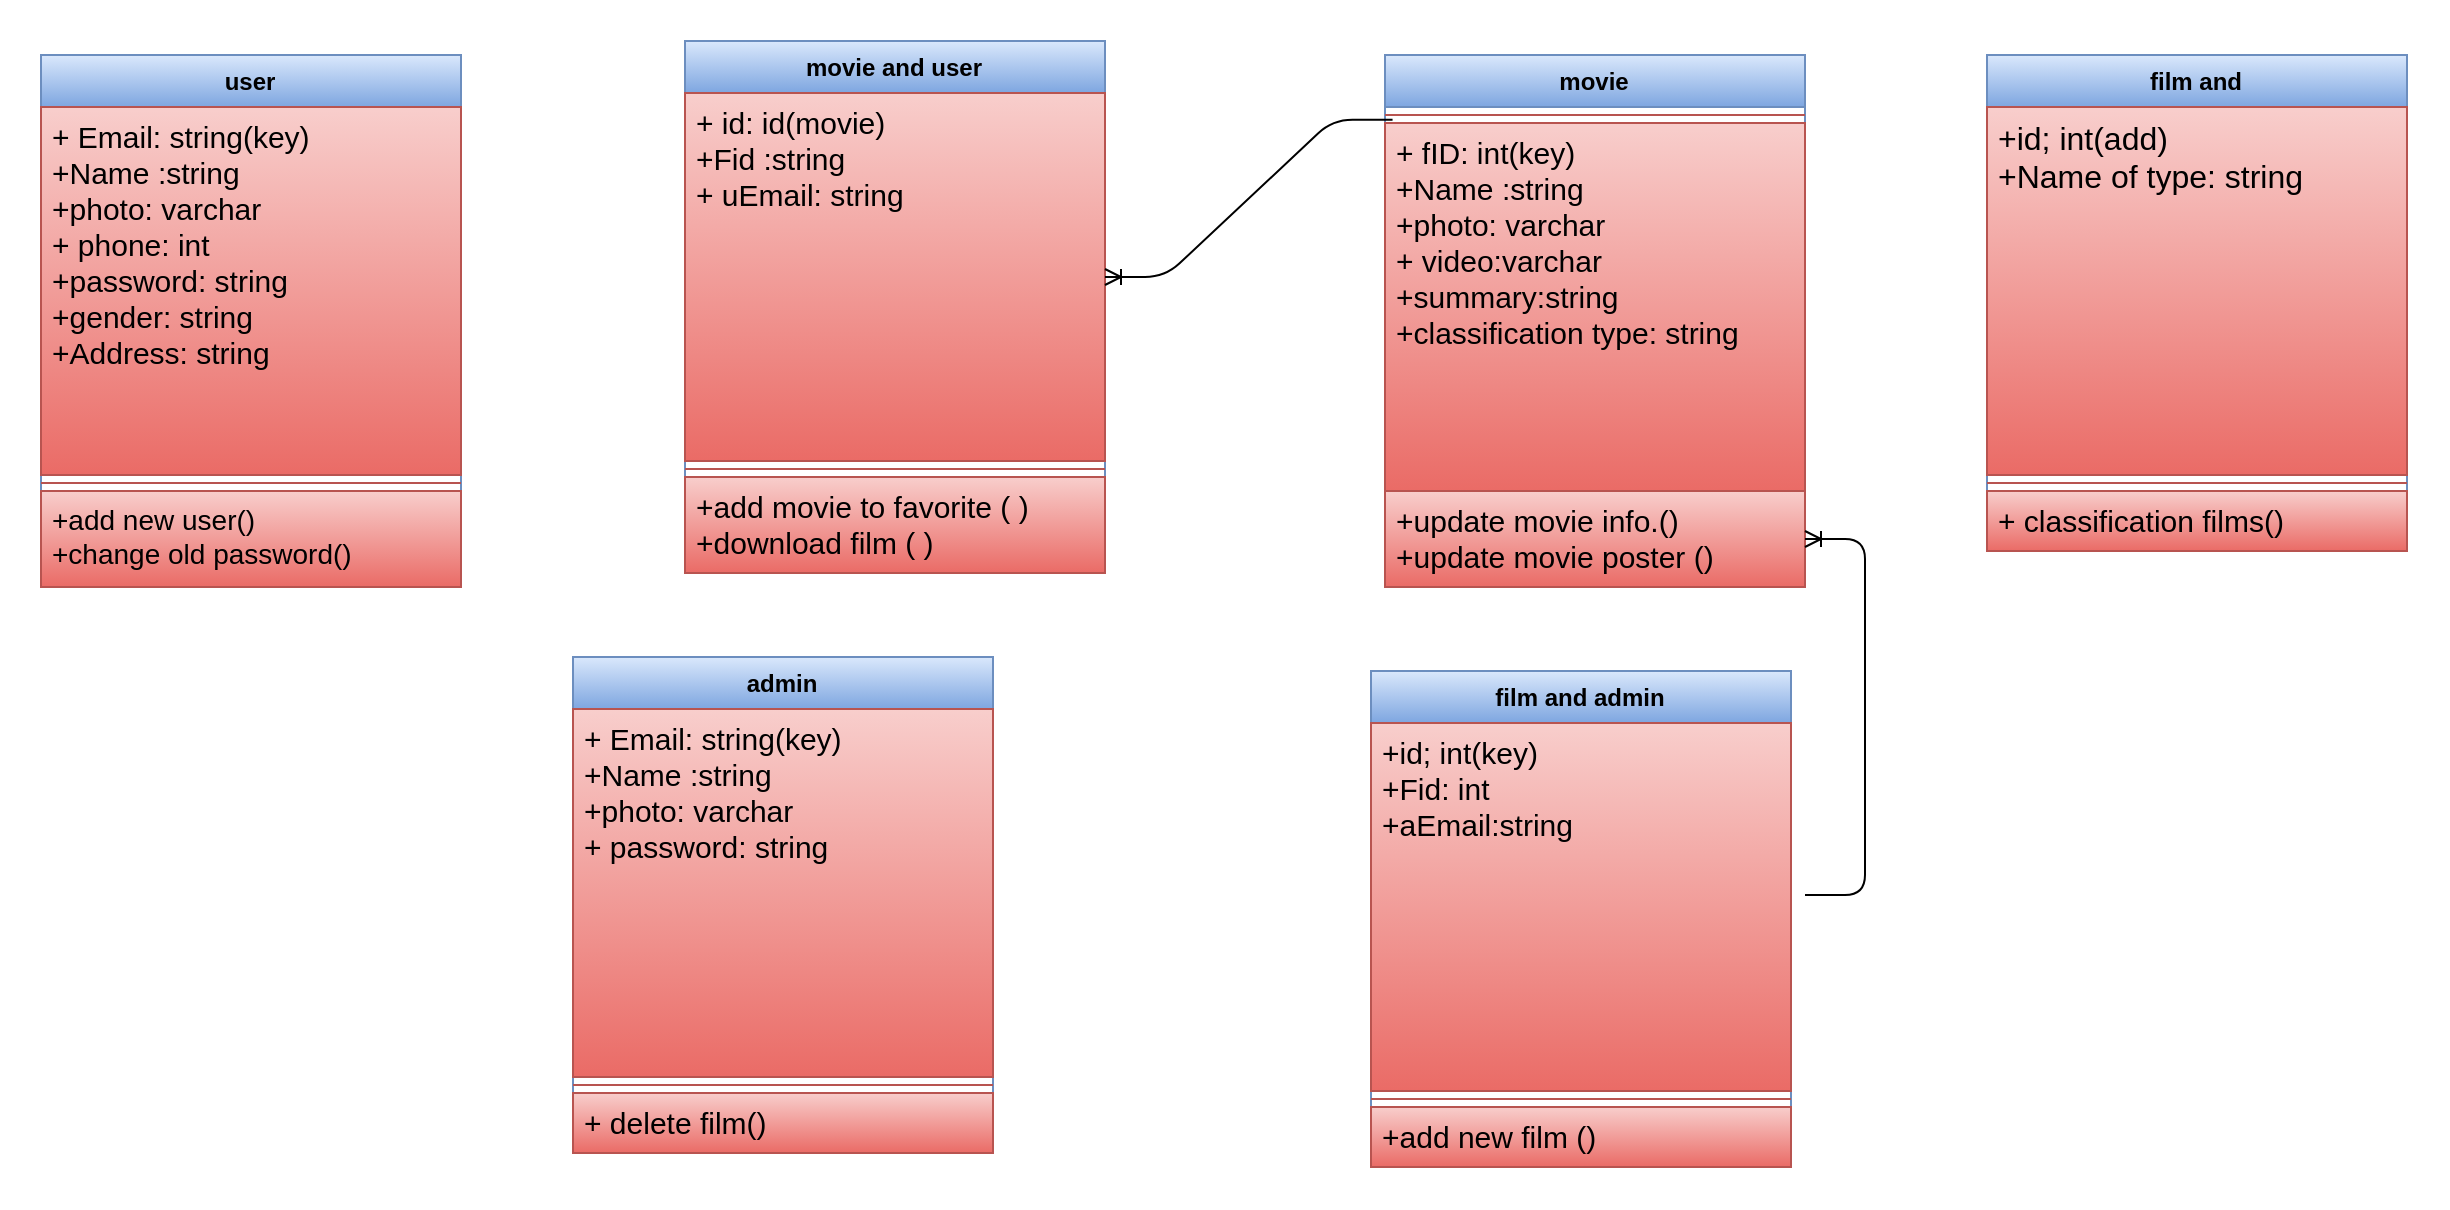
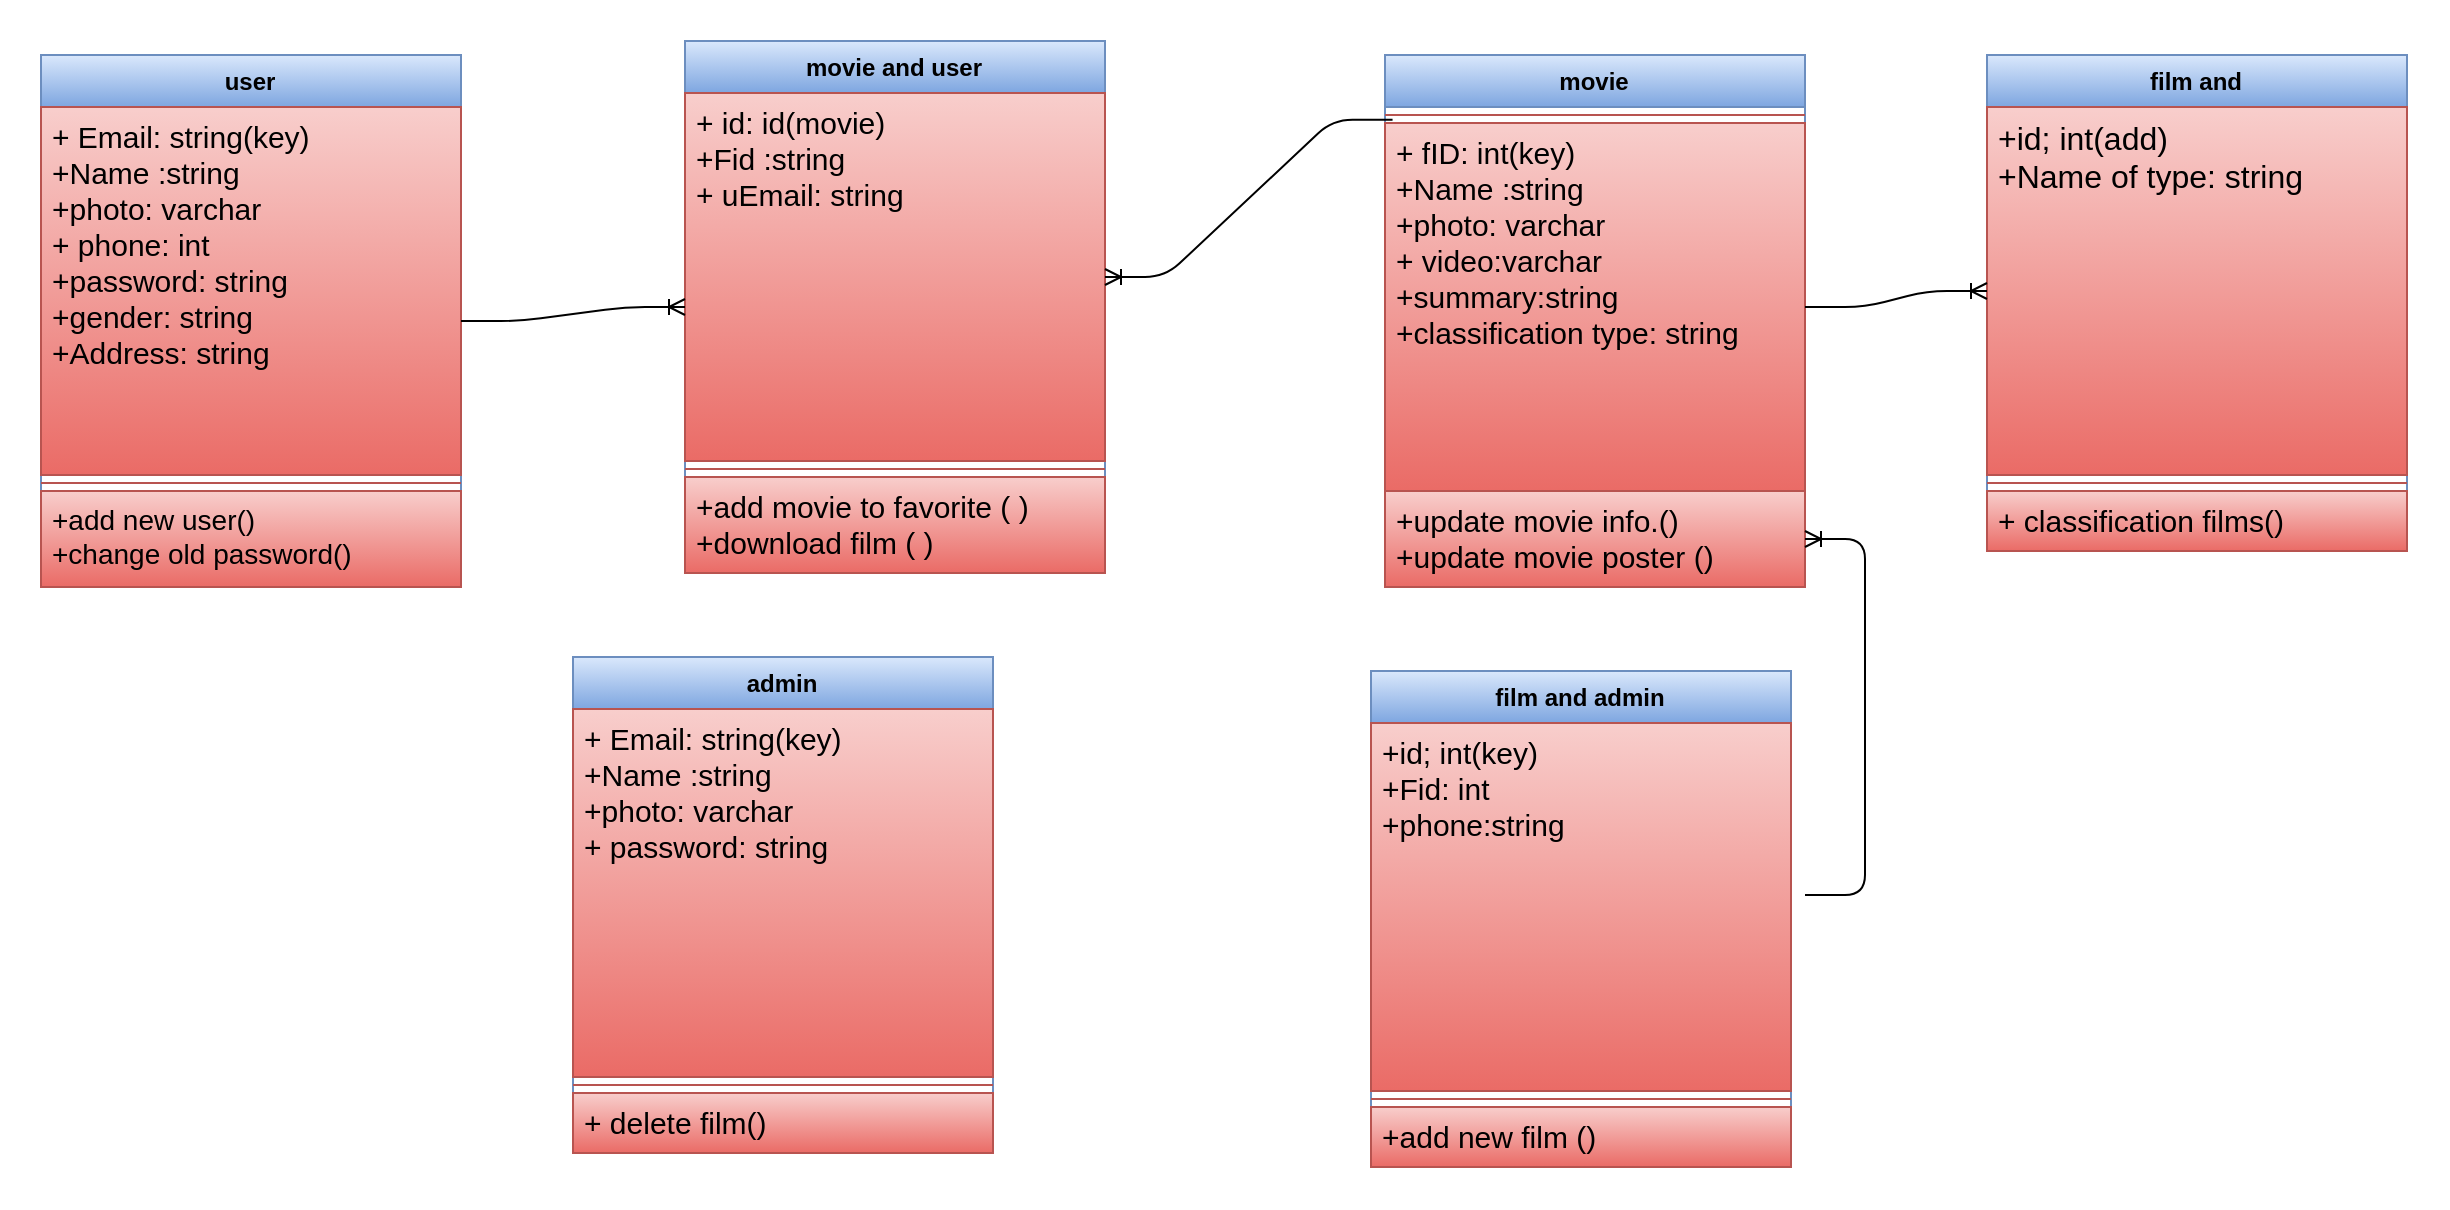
+ <mxCell id="29" value="" style="edgeStyle=entityRelationEdgeStyle;fontSize=12;html=1;endArrow=ERoneToMany;entryX=0;entryY=0.5;entryDx=0;entryDy=0;" parent="1" source="24" target="11" edge="1"><mxGeometry width="100" height="100" relative="1" as="geometry"><mxPoint x="600" y="639" as="sourcePoint" /><mxPoint x="1077" y="104" as="targetPoint" /></mxGeometry></mxCell>
+ <mxCell id="26" value="" style="edgeStyle=entityRelationEdgeStyle;fontSize=12;html=1;endArrow=ERoneToMany;exitX=1;exitY=0.5;exitDx=0;exitDy=0;entryX=0;entryY=0.5;entryDx=0;entryDy=0;" parent="1" source="2" target="6" edge="1"><mxGeometry width="100" height="100" relative="1" as="geometry"><mxPoint x="597" y="380" as="sourcePoint" /><mxPoint x="697" y="280" as="targetPoint" /></mxGeometry></mxCell>
- <mxCell id="15" value="+id; int(key)&#10;+Fid: int&#10;+aEmail:string&#10;" style="text;strokeColor=#b85450;fillColor=#f8cecc;align=left;verticalAlign=top;spacingLeft=4;spacingRight=4;overflow=hidden;rotatable=0;points=[[0,0.5],[1,0.5]];portConstraint=eastwest;gradientColor=#ea6b66;fontSize=15;" parent="14" vertex="1"><mxGeometry y="26" width="210" height="184" as="geometry" /></mxCell>
+ <mxCell id="15" value="+id; int(key)&#10;+Fid: int&#10;+phone:string&#10;" style="text;strokeColor=#b85450;fillColor=#f8cecc;align=left;verticalAlign=top;spacingLeft=4;spacingRight=4;overflow=hidden;rotatable=0;points=[[0,0.5],[1,0.5]];portConstraint=eastwest;gradientColor=#ea6b66;fontSize=15;" parent="14" vertex="1"><mxGeometry y="26" width="210" height="184" as="geometry" /></mxCell>
